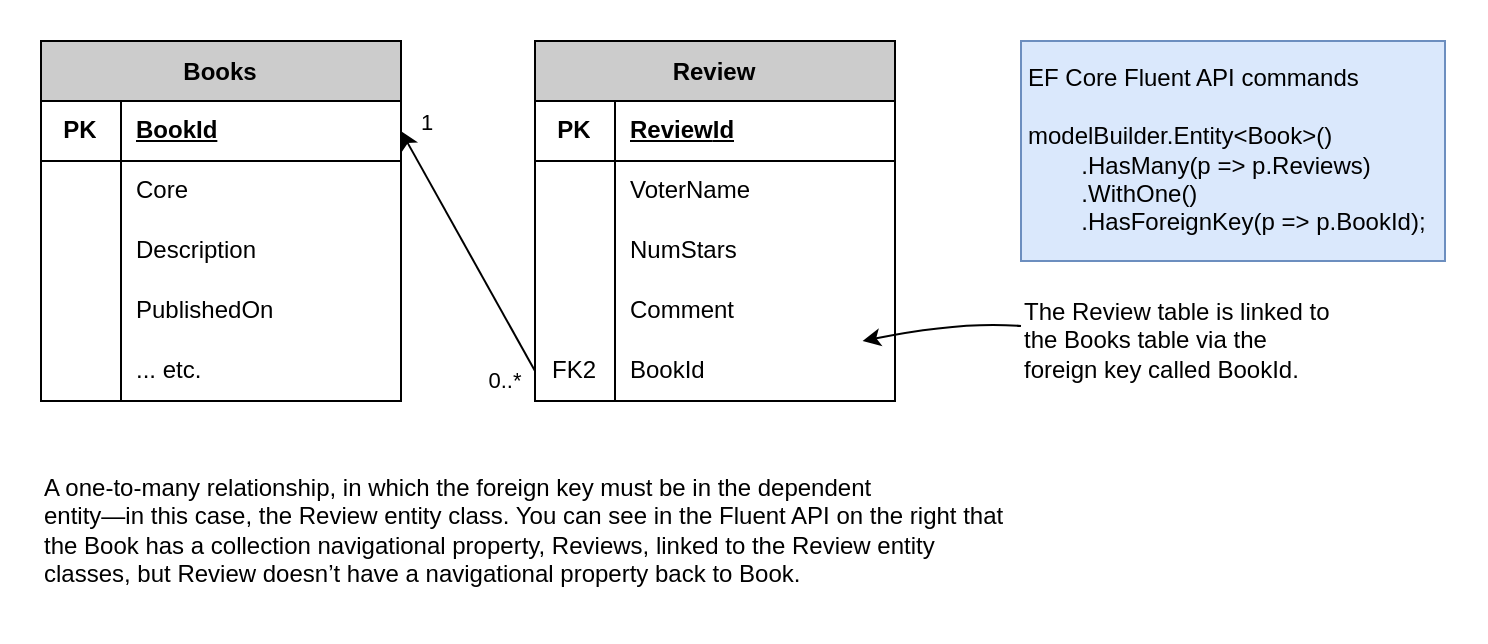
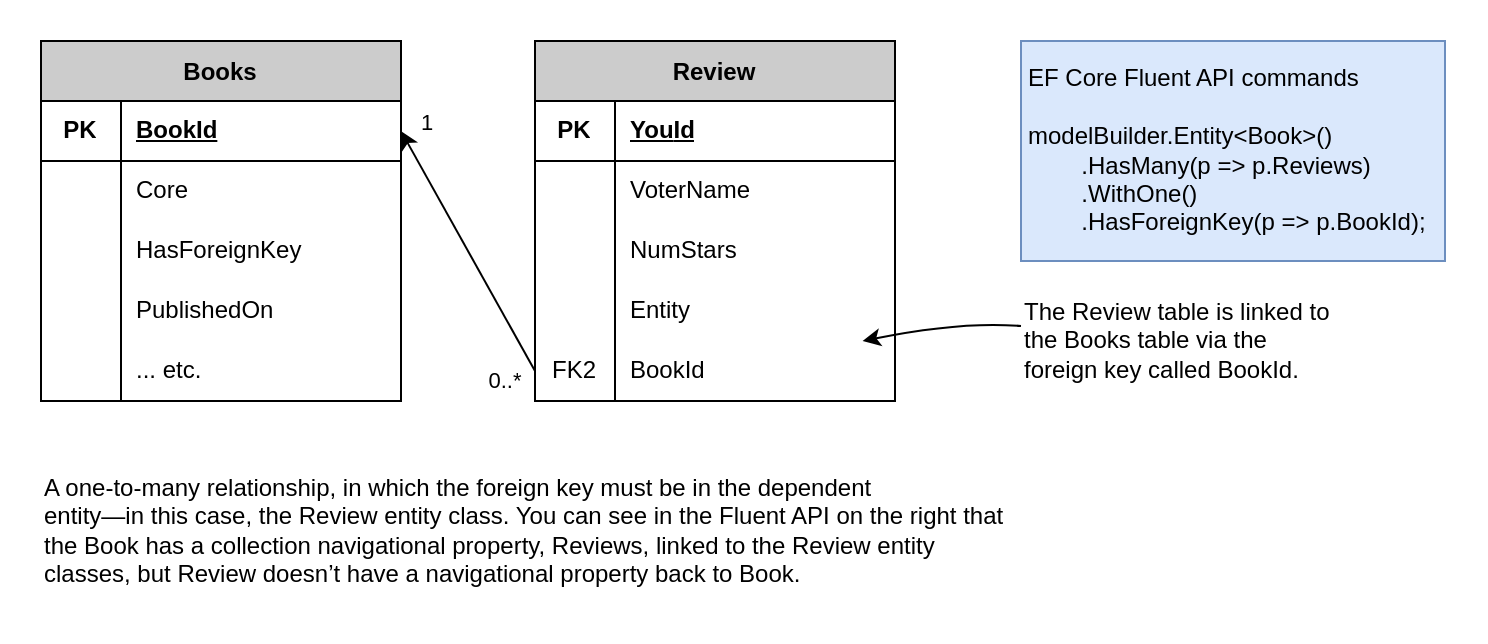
- <mxCell id="26" value="&lt;div style=&quot;text-align: center;&quot;&gt;&lt;span style=&quot;background-color: initial;&quot;&gt;Review&lt;/span&gt;&lt;span style=&quot;background-color: initial;&quot;&gt;Id&lt;/span&gt;&lt;/div&gt;" style="shape=partialRectangle;connectable=0;fillColor=none;top=0;left=0;bottom=1;right=0;align=left;spacingLeft=6;overflow=hidden;strokeColor=default;perimeterSpacing=0;shadow=0;labelBorderColor=none;whiteSpace=wrap;html=1;labelBackgroundColor=none;fontStyle=5" vertex="1" parent="24"><mxGeometry x="40" width="140" height="30" as="geometry"><mxRectangle width="140" height="30" as="alternateBounds" /></mxGeometry></mxCell>
+ <mxCell id="26" value="&lt;div style=&quot;text-align: center;&quot;&gt;&lt;span style=&quot;background-color: initial;&quot;&gt;You&lt;/span&gt;&lt;span style=&quot;background-color: initial;&quot;&gt;Id&lt;/span&gt;&lt;/div&gt;" style="shape=partialRectangle;connectable=0;fillColor=none;top=0;left=0;bottom=1;right=0;align=left;spacingLeft=6;overflow=hidden;strokeColor=default;perimeterSpacing=0;shadow=0;labelBorderColor=none;whiteSpace=wrap;html=1;labelBackgroundColor=none;fontStyle=5" vertex="1" parent="24"><mxGeometry x="40" width="140" height="30" as="geometry"><mxRectangle width="140" height="30" as="alternateBounds" /></mxGeometry></mxCell>
- <mxCell id="16" value="Description" style="shape=partialRectangle;html=1;whiteSpace=wrap;connectable=0;fillColor=none;top=0;left=0;bottom=0;right=0;align=left;spacingLeft=6;overflow=hidden;" vertex="1" parent="14"><mxGeometry x="40" width="140" height="30" as="geometry"><mxRectangle width="140" height="30" as="alternateBounds" /></mxGeometry></mxCell>
+ <mxCell id="16" value="HasForeignKey" style="shape=partialRectangle;html=1;whiteSpace=wrap;connectable=0;fillColor=none;top=0;left=0;bottom=0;right=0;align=left;spacingLeft=6;overflow=hidden;" vertex="1" parent="14"><mxGeometry x="40" width="140" height="30" as="geometry"><mxRectangle width="140" height="30" as="alternateBounds" /></mxGeometry></mxCell>
- <mxCell id="35" value="Comment" style="shape=partialRectangle;html=1;whiteSpace=wrap;connectable=0;fillColor=none;top=0;left=0;bottom=0;right=0;align=left;spacingLeft=6;overflow=hidden;" vertex="1" parent="33"><mxGeometry x="40" width="140" height="30" as="geometry"><mxRectangle width="140" height="30" as="alternateBounds" /></mxGeometry></mxCell>
+ <mxCell id="35" value="Entity" style="shape=partialRectangle;html=1;whiteSpace=wrap;connectable=0;fillColor=none;top=0;left=0;bottom=0;right=0;align=left;spacingLeft=6;overflow=hidden;" vertex="1" parent="33"><mxGeometry x="40" width="140" height="30" as="geometry"><mxRectangle width="140" height="30" as="alternateBounds" /></mxGeometry></mxCell>
